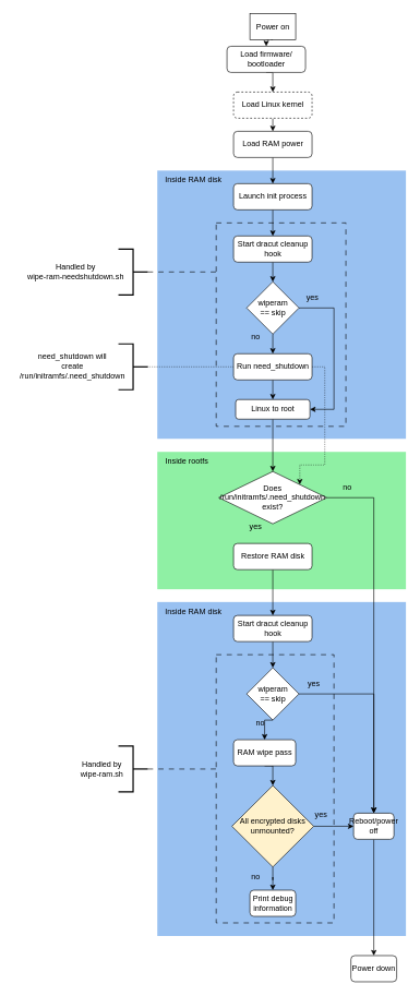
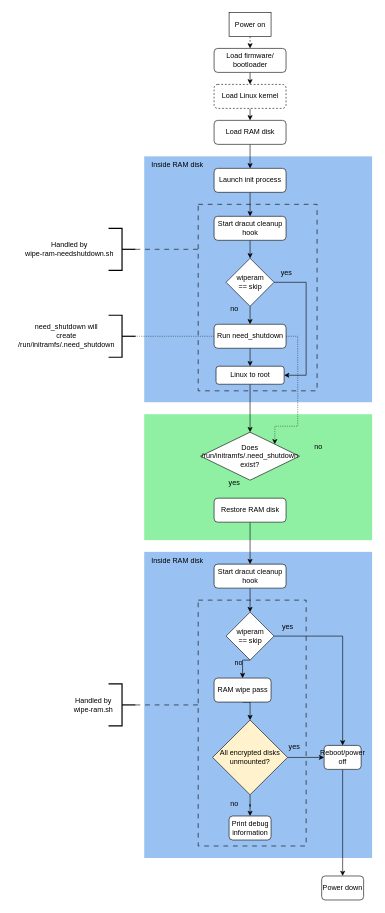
- <mxCell id="9" value="Load firmware/&lt;br&gt;bootloader" style="rounded=1;whiteSpace=wrap;html=1;fontSize=12;glass=0;strokeWidth=1;shadow=0;" parent="1" vertex="1"><mxGeometry x="346.5" y="70" width="120" height="40" as="geometry" /></mxCell>
+ <mxCell id="9" value="Load firmware/&lt;br&gt;bootloader" style="rounded=1;whiteSpace=wrap;html=1;fontSize=12;glass=0;strokeWidth=1;shadow=0;" parent="1" vertex="1"><mxGeometry x="356.5" y="80" width="120" height="40" as="geometry" /></mxCell>
- <mxCell id="13" value="Load RAM power" style="rounded=1;whiteSpace=wrap;html=1;fontSize=12;glass=0;strokeWidth=1;shadow=0;" parent="1" vertex="1"><mxGeometry x="356.5" y="200" width="120" height="40" as="geometry" /></mxCell>
+ <mxCell id="13" value="Load RAM disk" style="rounded=1;whiteSpace=wrap;html=1;fontSize=12;glass=0;strokeWidth=1;shadow=0;" parent="1" vertex="1"><mxGeometry x="356.5" y="200" width="120" height="40" as="geometry" /></mxCell>
- <mxCell id="34" value="Inside rootfs" style="text;html=1;align=center;verticalAlign=middle;resizable=0;points=[];autosize=1;strokeColor=none;fillColor=none;" parent="1" vertex="1"><mxGeometry x="240" y="690" width="90" height="30" as="geometry" /></mxCell>
- <mxCell id="51" style="edgeStyle=orthogonalEdgeStyle;rounded=0;orthogonalLoop=1;jettySize=auto;html=1;exitX=1;exitY=0.5;exitDx=0;exitDy=0;entryX=0.5;entryY=0;entryDx=0;entryDy=0;" edge="1" parent="1" source="52" target="57"><mxGeometry relative="1" as="geometry" /></mxCell>
